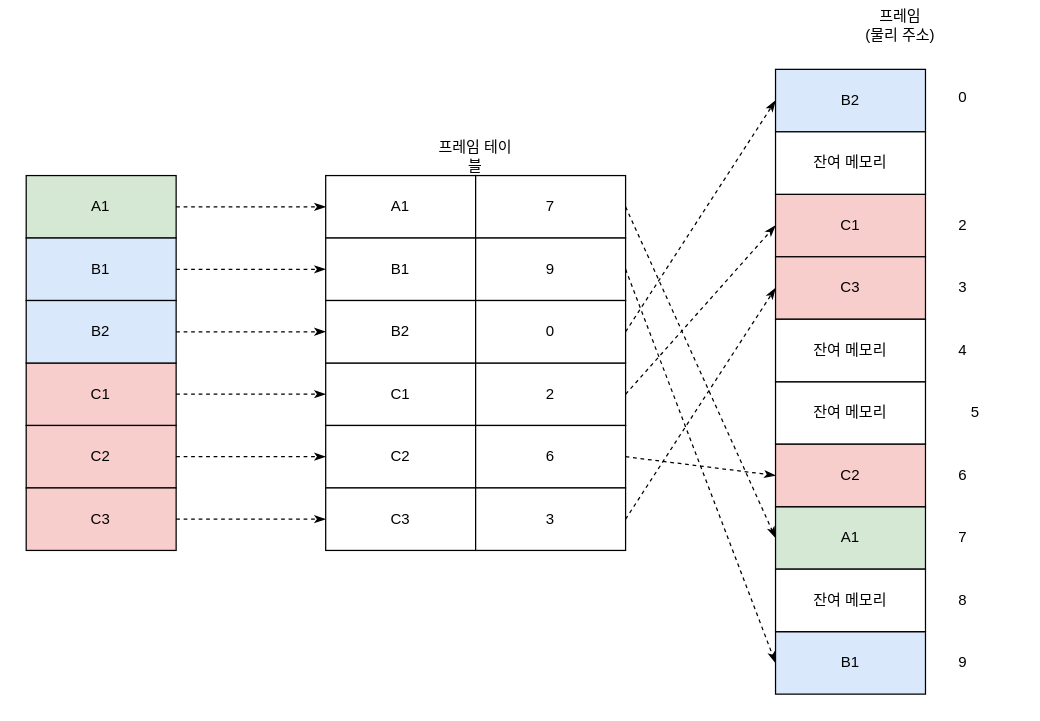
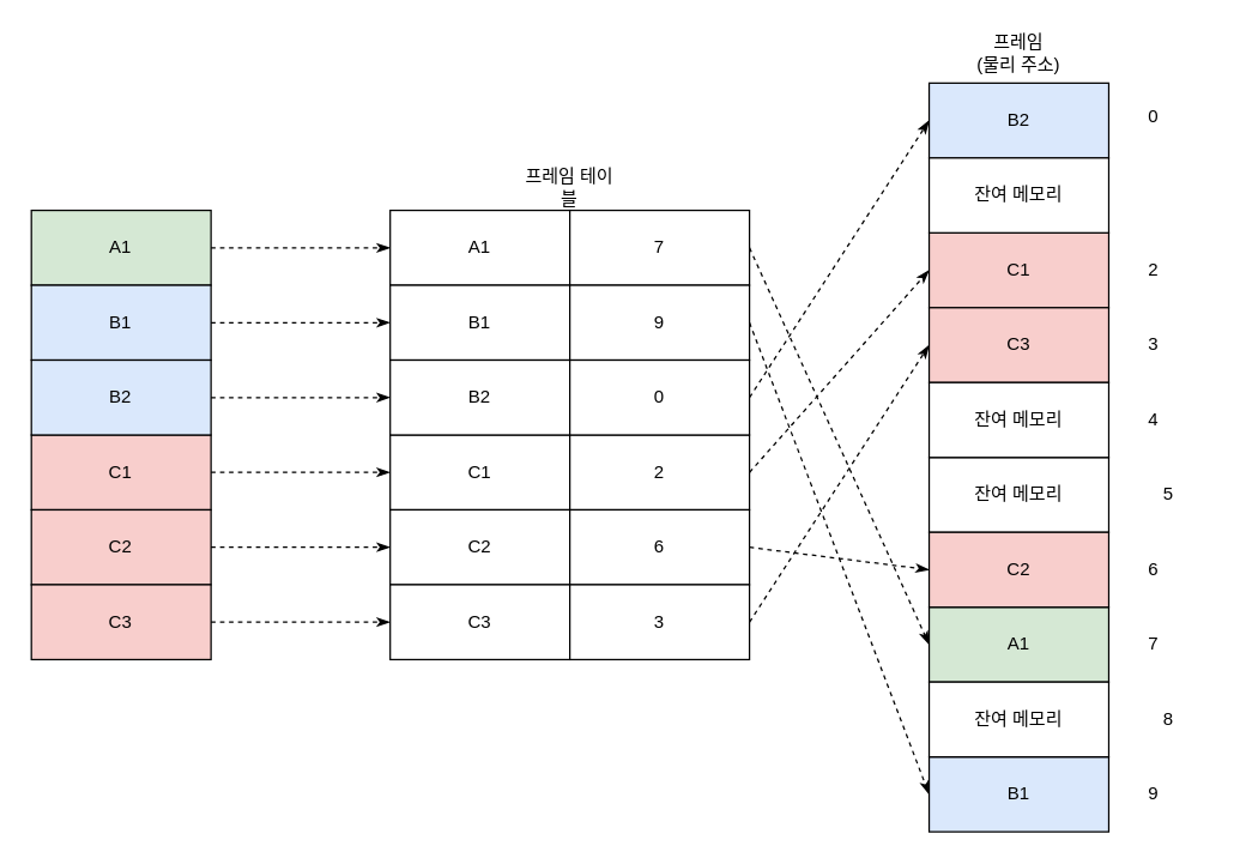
- <mxCell id="19" value="프레임&lt;br&gt;(물리 주소)" style="text;html=1;strokeColor=none;fillColor=none;align=center;verticalAlign=middle;whiteSpace=wrap;rounded=0;" parent="1" vertex="1"><mxGeometry x="690" y="5" width="60" height="30" as="geometry" /></mxCell>
+ <mxCell id="19" value="프레임&lt;br&gt;(물리 주소)" style="text;html=1;strokeColor=none;fillColor=none;align=center;verticalAlign=middle;whiteSpace=wrap;rounded=0;" parent="1" vertex="1"><mxGeometry x="650" y="20" width="60" height="30" as="geometry" /></mxCell>
- <mxCell id="33" value="8" style="text;html=1;strokeColor=none;fillColor=none;align=center;verticalAlign=middle;whiteSpace=wrap;rounded=0;" parent="1" vertex="1"><mxGeometry x="740" y="465" width="60" height="30" as="geometry" /></mxCell>
+ <mxCell id="33" value="8" style="text;html=1;strokeColor=none;fillColor=none;align=center;verticalAlign=middle;whiteSpace=wrap;rounded=0;" parent="1" vertex="1"><mxGeometry x="750" y="465" width="60" height="30" as="geometry" /></mxCell>
